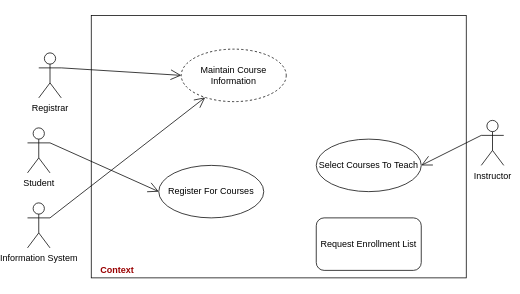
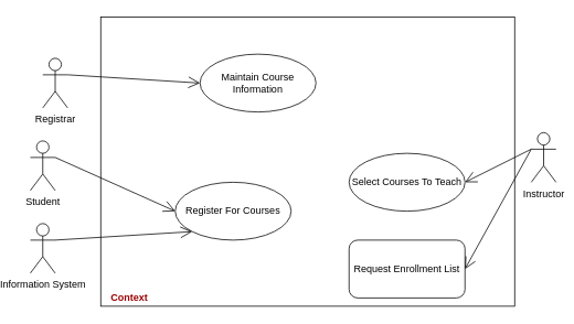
- <mxCell id="9" value="Maintain Course Information" style="ellipse;whiteSpace=wrap;html=1;dashed=1;" vertex="1" parent="1"><mxGeometry x="225" y="65" width="140" height="70" as="geometry" /></mxCell>
+ <mxCell id="9" value="Maintain Course Information" style="ellipse;whiteSpace=wrap;html=1;" vertex="1" parent="1"><mxGeometry x="225" y="65" width="140" height="70" as="geometry" /></mxCell>
- <mxCell id="8" value="" style="endArrow=open;endFill=1;endSize=12;html=1;exitX=1;exitY=0.333;exitDx=0;exitDy=0;exitPerimeter=0;" edge="1" parent="1" source="7" target="9"><mxGeometry width="160" relative="1" as="geometry"><mxPoint x="50" y="300" as="sourcePoint" /><mxPoint x="210" y="300" as="targetPoint" /></mxGeometry></mxCell>
+ <mxCell id="8" value="" style="endArrow=open;endFill=1;endSize=12;html=1;exitX=1;exitY=0.333;exitDx=0;exitDy=0;exitPerimeter=0;entryX=0;entryY=1;entryDx=0;entryDy=0;" edge="1" parent="1" source="7" target="5"><mxGeometry width="160" relative="1" as="geometry"><mxPoint x="50" y="300" as="sourcePoint" /><mxPoint x="210" y="300" as="targetPoint" /></mxGeometry></mxCell>
+ <mxCell id="16" value="" style="endArrow=open;endFill=1;endSize=12;html=1;entryX=1;entryY=0.5;entryDx=0;entryDy=0;exitX=0;exitY=0.333;exitDx=0;exitDy=0;exitPerimeter=0;" edge="1" parent="1" source="14" target="13"><mxGeometry width="160" relative="1" as="geometry"><mxPoint x="675" y="335" as="sourcePoint" /><mxPoint x="575" y="325" as="targetPoint" /></mxGeometry></mxCell>
